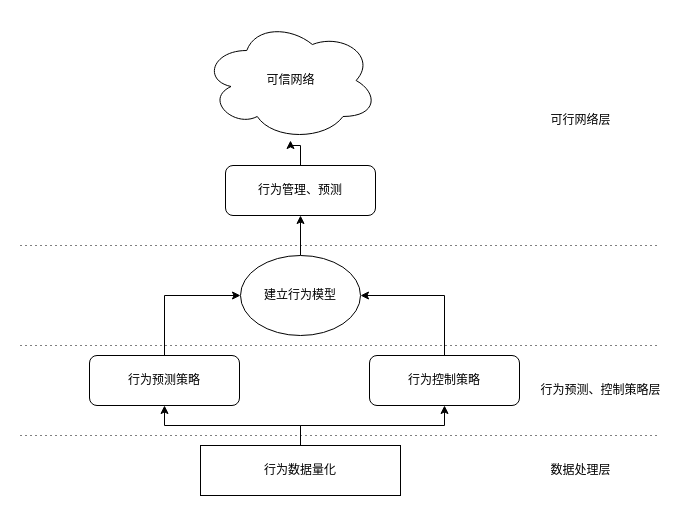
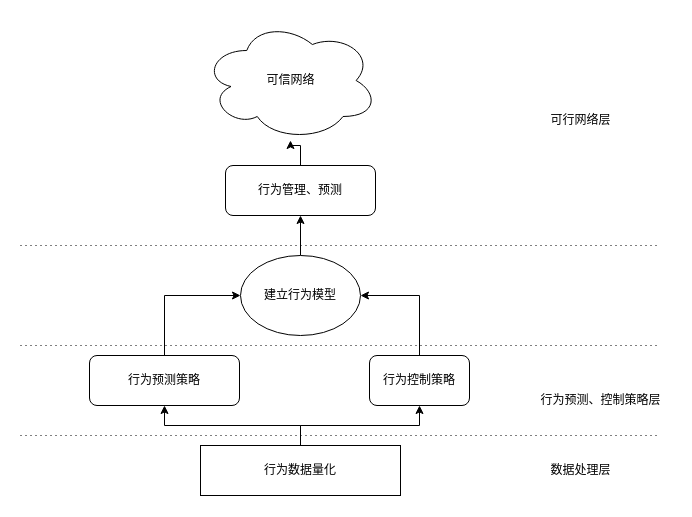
- <mxCell id="9" value="行为控制策略" style="rounded=1;whiteSpace=wrap;html=1;" vertex="1" parent="1"><mxGeometry x="369" y="355" width="150" height="50" as="geometry" /></mxCell>
+ <mxCell id="9" value="行为控制策略" style="rounded=1;whiteSpace=wrap;html=1;" vertex="1" parent="1"><mxGeometry x="369" y="355" width="100" height="50" as="geometry" /></mxCell>
- <mxCell id="18" value="行为预测、控制策略层" style="text;html=1;align=center;verticalAlign=middle;resizable=0;points=[];autosize=1;strokeColor=none;fillColor=none;" vertex="1" parent="1"><mxGeometry x="530" y="375" width="140" height="30" as="geometry" /></mxCell>
+ <mxCell id="18" value="行为预测、控制策略层" style="text;html=1;align=center;verticalAlign=middle;resizable=0;points=[];autosize=1;strokeColor=none;fillColor=none;" vertex="1" parent="1"><mxGeometry x="530" y="385" width="140" height="30" as="geometry" /></mxCell>
